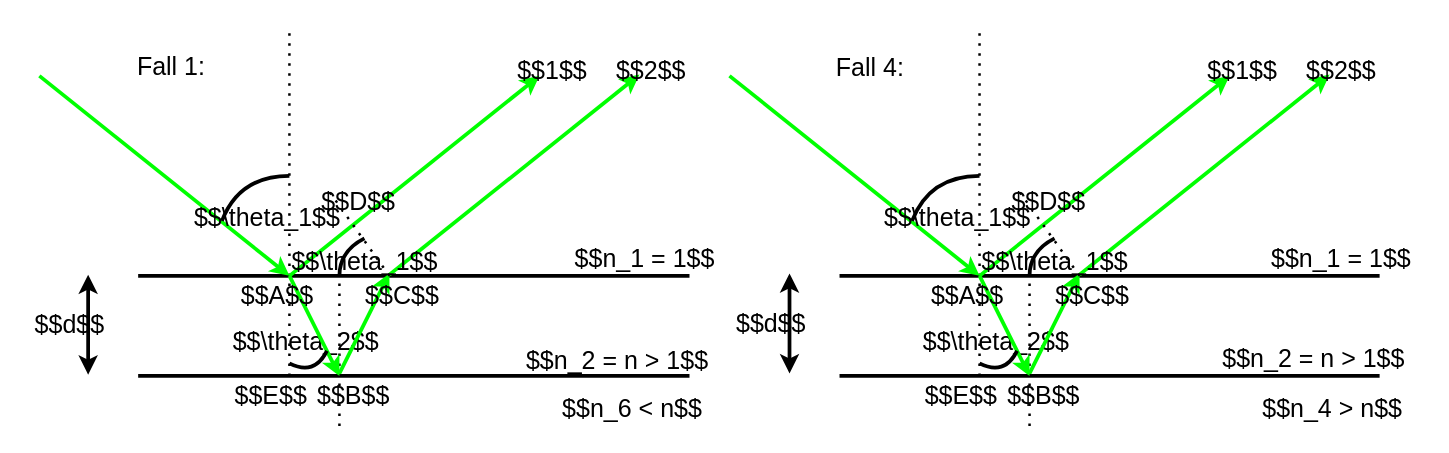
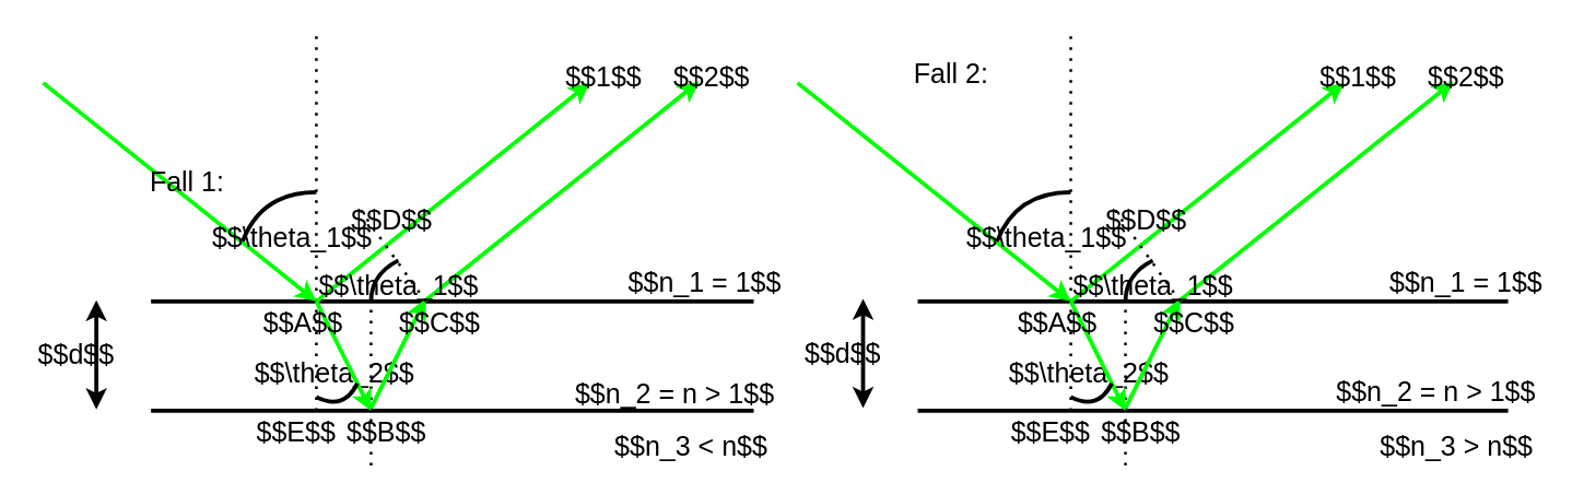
- <mxCell id="58" value="Fall 1:&amp;nbsp;" style="text;html=1;resizable=0;autosize=1;align=center;verticalAlign=middle;points=[];fillColor=none;strokeColor=none;rounded=0;fontSize=20;" vertex="1" parent="1"><mxGeometry x="99" y="37" width="80" height="30" as="geometry" /></mxCell>
+ <mxCell id="58" value="Fall 1:&amp;nbsp;" style="text;html=1;resizable=0;autosize=1;align=center;verticalAlign=middle;points=[];fillColor=none;strokeColor=none;rounded=0;fontSize=20;" vertex="1" parent="1"><mxGeometry x="99" y="117" width="80" height="30" as="geometry" /></mxCell>
- <mxCell id="59" value="Fall 4:&amp;nbsp;" style="text;html=1;resizable=0;autosize=1;align=center;verticalAlign=middle;points=[];fillColor=none;strokeColor=none;rounded=0;fontSize=20;" vertex="1" parent="1"><mxGeometry x="658" y="38" width="80" height="30" as="geometry" /></mxCell>
+ <mxCell id="59" value="Fall 2:&amp;nbsp;" style="text;html=1;resizable=0;autosize=1;align=center;verticalAlign=middle;points=[];fillColor=none;strokeColor=none;rounded=0;fontSize=20;" vertex="1" parent="1"><mxGeometry x="658" y="38" width="80" height="30" as="geometry" /></mxCell>
- <mxCell id="26" value="$$n_6 &amp;lt; n$$" style="text;html=1;resizable=0;autosize=1;align=center;verticalAlign=middle;points=[];fillColor=none;strokeColor=none;rounded=0;fontSize=20;" vertex="1" parent="1"><mxGeometry x="440" y="310" width="130" height="30" as="geometry" /></mxCell>
+ <mxCell id="26" value="$$n_3 &amp;lt; n$$" style="text;html=1;resizable=0;autosize=1;align=center;verticalAlign=middle;points=[];fillColor=none;strokeColor=none;rounded=0;fontSize=20;" vertex="1" parent="1"><mxGeometry x="440" y="310" width="130" height="30" as="geometry" /></mxCell>
- <mxCell id="57" value="$$n_4 &amp;gt; n$$" style="text;html=1;resizable=0;autosize=1;align=center;verticalAlign=middle;points=[];fillColor=none;strokeColor=none;rounded=0;fontSize=20;" vertex="1" parent="1"><mxGeometry x="1000" y="310" width="130" height="30" as="geometry" /></mxCell>
+ <mxCell id="57" value="$$n_3 &amp;gt; n$$" style="text;html=1;resizable=0;autosize=1;align=center;verticalAlign=middle;points=[];fillColor=none;strokeColor=none;rounded=0;fontSize=20;" vertex="1" parent="1"><mxGeometry x="1000" y="310" width="130" height="30" as="geometry" /></mxCell>
